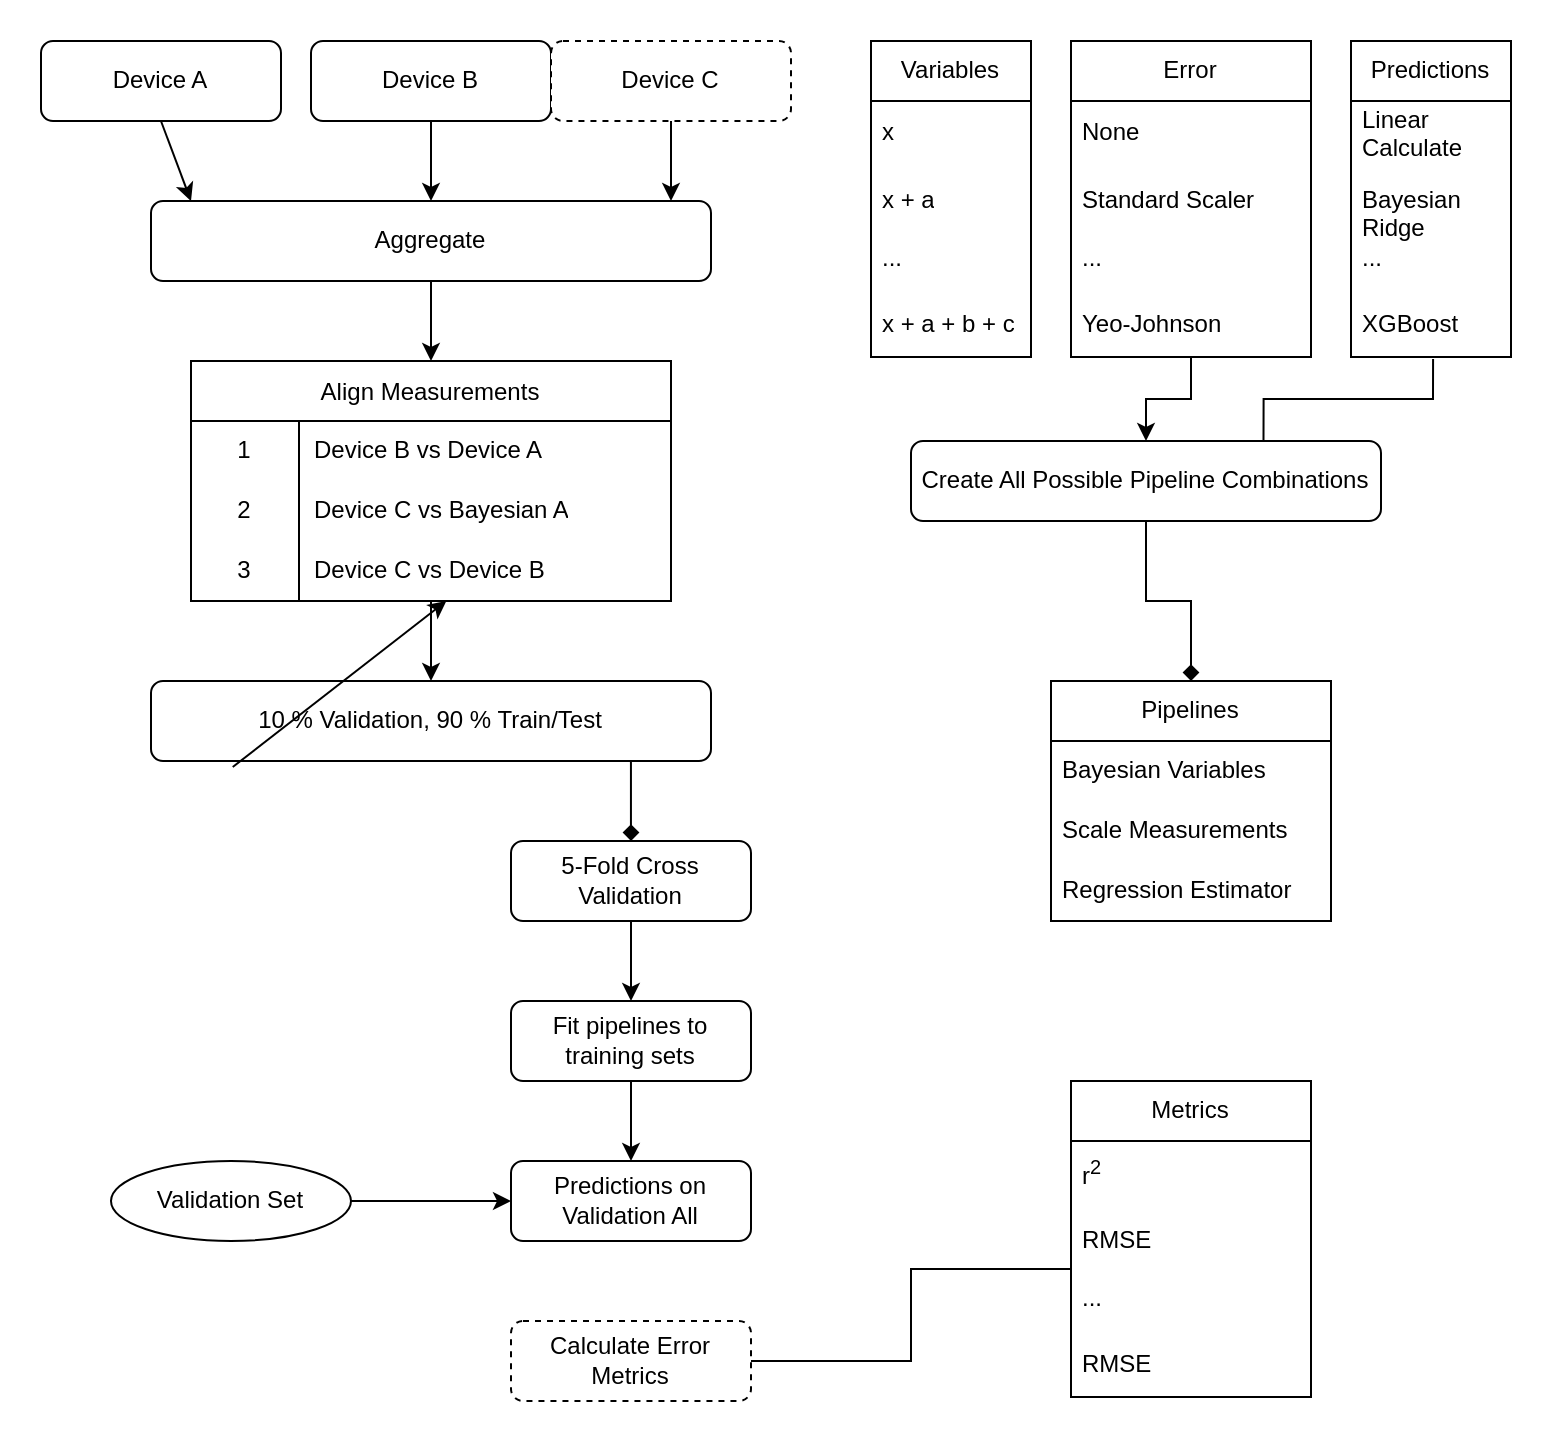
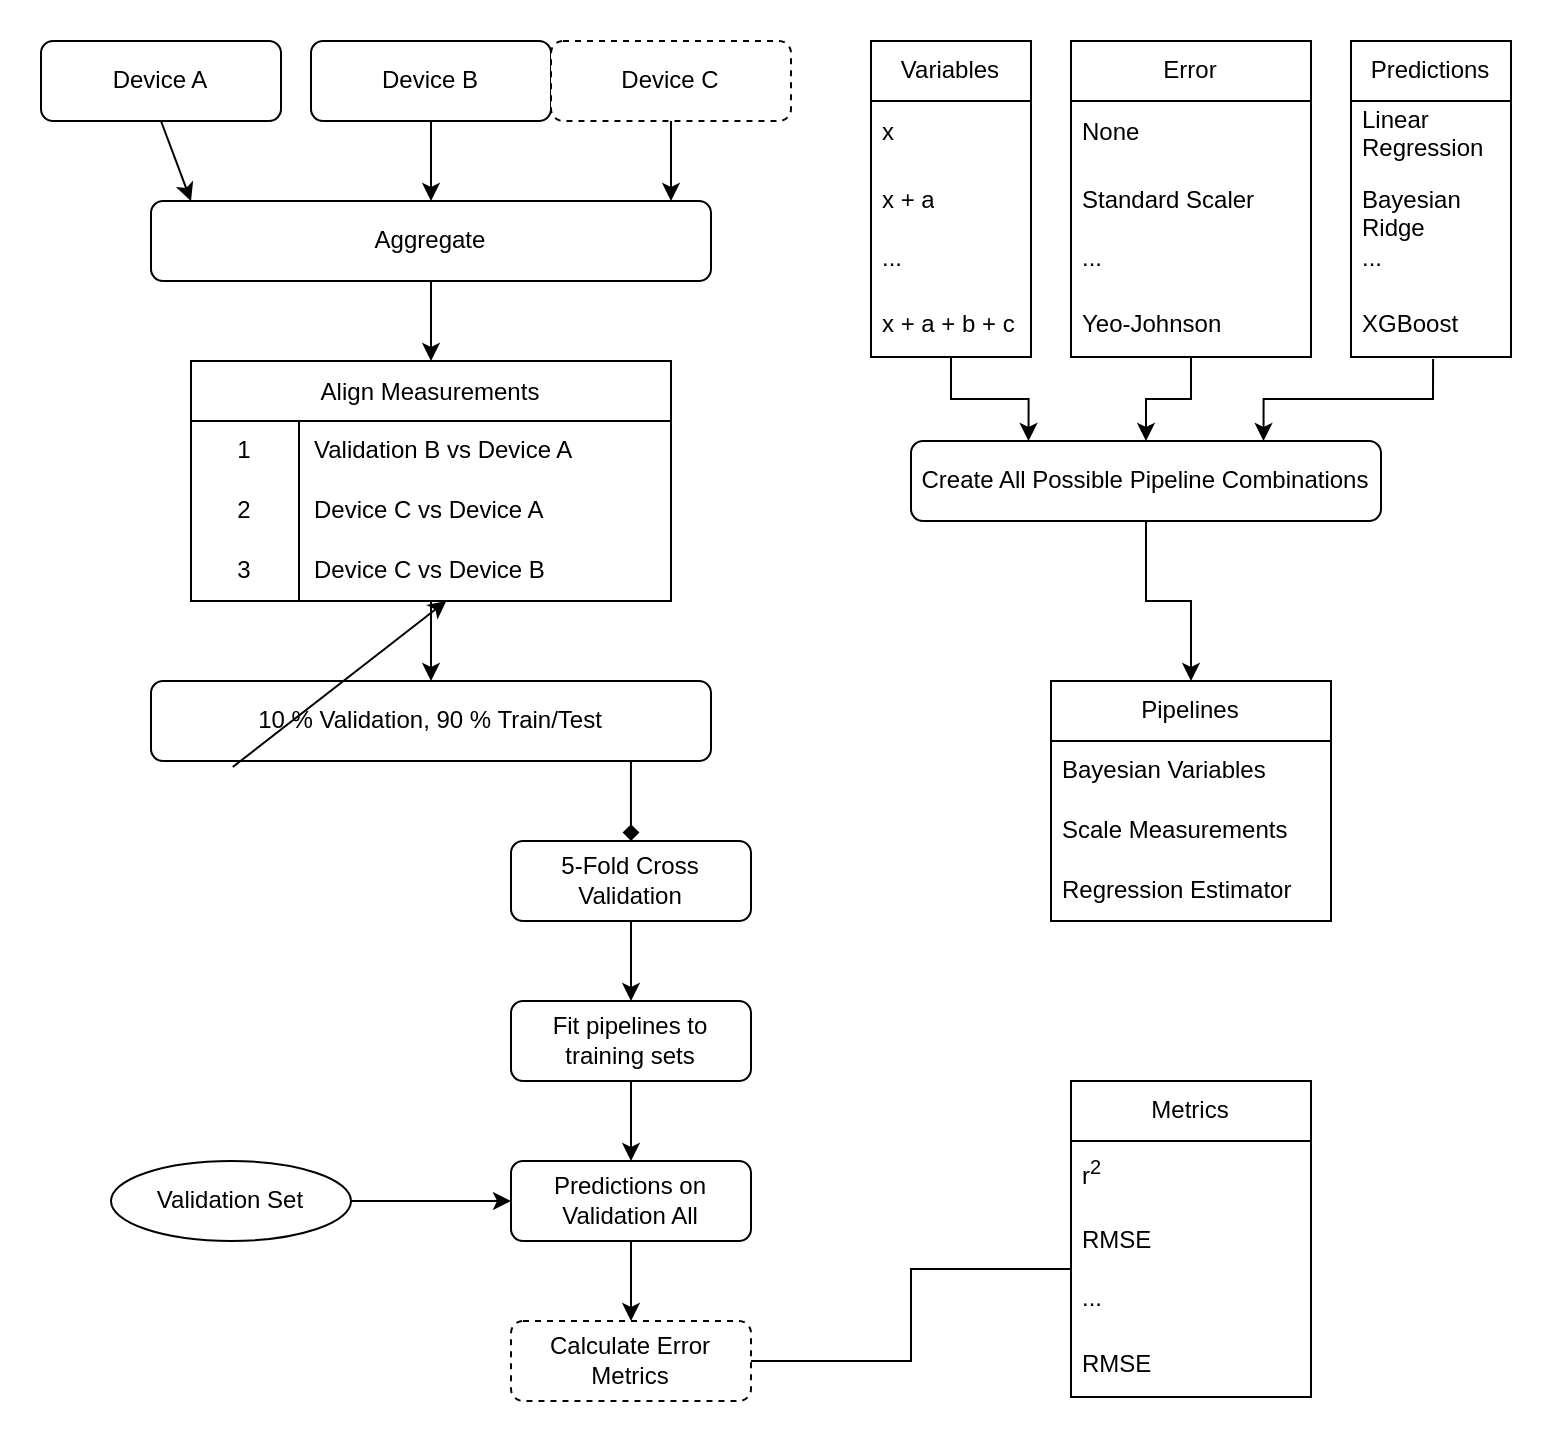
- <mxCell id="44" value="Linear Calculate" style="text;strokeColor=none;fillColor=none;align=left;verticalAlign=middle;spacingLeft=4;spacingRight=4;overflow=hidden;points=[[0,0.5],[1,0.5]];portConstraint=eastwest;rotatable=0;whiteSpace=wrap;html=1;" vertex="1" parent="43"><mxGeometry y="30" width="80" height="32" as="geometry" /></mxCell>
+ <mxCell id="44" value="Linear Regression" style="text;strokeColor=none;fillColor=none;align=left;verticalAlign=middle;spacingLeft=4;spacingRight=4;overflow=hidden;points=[[0,0.5],[1,0.5]];portConstraint=eastwest;rotatable=0;whiteSpace=wrap;html=1;" vertex="1" parent="43"><mxGeometry y="30" width="80" height="32" as="geometry" /></mxCell>
+ <mxCell id="51" style="edgeStyle=orthogonalEdgeStyle;rounded=0;orthogonalLoop=1;jettySize=auto;html=1;exitX=0.5;exitY=1;exitDx=0;exitDy=0;entryX=0.25;entryY=0;entryDx=0;entryDy=0;exitPerimeter=0;" edge="1" parent="1" source="38" target="48"><mxGeometry relative="1" as="geometry"><mxPoint x="485" y="210" as="sourcePoint" /></mxGeometry></mxCell>
- <mxCell id="50" style="edgeStyle=orthogonalEdgeStyle;rounded=0;orthogonalLoop=1;jettySize=auto;html=1;exitX=0.513;exitY=1.031;exitDx=0;exitDy=0;entryX=0.75;entryY=0;entryDx=0;entryDy=0;exitPerimeter=0;endArrow=none;" edge="1" parent="1" source="46" target="48"><mxGeometry relative="1" as="geometry" /></mxCell>
+ <mxCell id="50" style="edgeStyle=orthogonalEdgeStyle;rounded=0;orthogonalLoop=1;jettySize=auto;html=1;exitX=0.513;exitY=1.031;exitDx=0;exitDy=0;entryX=0.75;entryY=0;entryDx=0;entryDy=0;exitPerimeter=0;" edge="1" parent="1" source="46" target="48"><mxGeometry relative="1" as="geometry" /></mxCell>
- <mxCell id="8" value="Device B vs Device A" style="shape=partialRectangle;html=1;whiteSpace=wrap;connectable=0;fillColor=none;top=0;left=0;bottom=0;right=0;align=left;spacingLeft=6;overflow=hidden;strokeColor=inherit;" vertex="1" parent="6"><mxGeometry x="54" width="186" height="30" as="geometry"><mxRectangle width="186" height="30" as="alternateBounds" /></mxGeometry></mxCell>
+ <mxCell id="8" value="Validation B vs Device A" style="shape=partialRectangle;html=1;whiteSpace=wrap;connectable=0;fillColor=none;top=0;left=0;bottom=0;right=0;align=left;spacingLeft=6;overflow=hidden;strokeColor=inherit;" vertex="1" parent="6"><mxGeometry x="54" width="186" height="30" as="geometry"><mxRectangle width="186" height="30" as="alternateBounds" /></mxGeometry></mxCell>
- <mxCell id="11" value="Device C vs Bayesian A" style="shape=partialRectangle;html=1;whiteSpace=wrap;connectable=0;fillColor=none;top=0;left=0;bottom=0;right=0;align=left;spacingLeft=6;overflow=hidden;strokeColor=inherit;" vertex="1" parent="9"><mxGeometry x="54" width="186" height="30" as="geometry"><mxRectangle width="186" height="30" as="alternateBounds" /></mxGeometry></mxCell>
+ <mxCell id="11" value="Device C vs Device A" style="shape=partialRectangle;html=1;whiteSpace=wrap;connectable=0;fillColor=none;top=0;left=0;bottom=0;right=0;align=left;spacingLeft=6;overflow=hidden;strokeColor=inherit;" vertex="1" parent="9"><mxGeometry x="54" width="186" height="30" as="geometry"><mxRectangle width="186" height="30" as="alternateBounds" /></mxGeometry></mxCell>
- <mxCell id="47" style="edgeStyle=orthogonalEdgeStyle;rounded=0;orthogonalLoop=1;jettySize=auto;html=1;exitX=0.5;exitY=1;exitDx=0;exitDy=0;entryX=0.5;entryY=0;entryDx=0;entryDy=0;endArrow=diamond;" edge="1" parent="1" source="48" target="30"><mxGeometry relative="1" as="geometry" /></mxCell>
+ <mxCell id="47" style="edgeStyle=orthogonalEdgeStyle;rounded=0;orthogonalLoop=1;jettySize=auto;html=1;exitX=0.5;exitY=1;exitDx=0;exitDy=0;entryX=0.5;entryY=0;entryDx=0;entryDy=0;" edge="1" parent="1" source="48" target="30"><mxGeometry relative="1" as="geometry" /></mxCell>
+ <mxCell id="52" style="edgeStyle=orthogonalEdgeStyle;rounded=0;orthogonalLoop=1;jettySize=auto;html=1;exitX=0.5;exitY=1;exitDx=0;exitDy=0;entryX=0.5;entryY=0;entryDx=0;entryDy=0;" edge="1" parent="1" source="53" target="58"><mxGeometry relative="1" as="geometry" /></mxCell>
